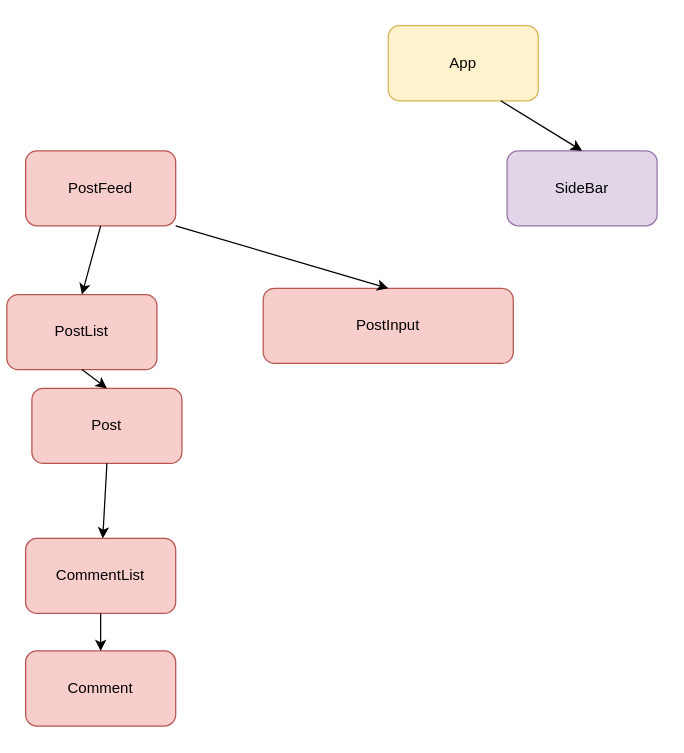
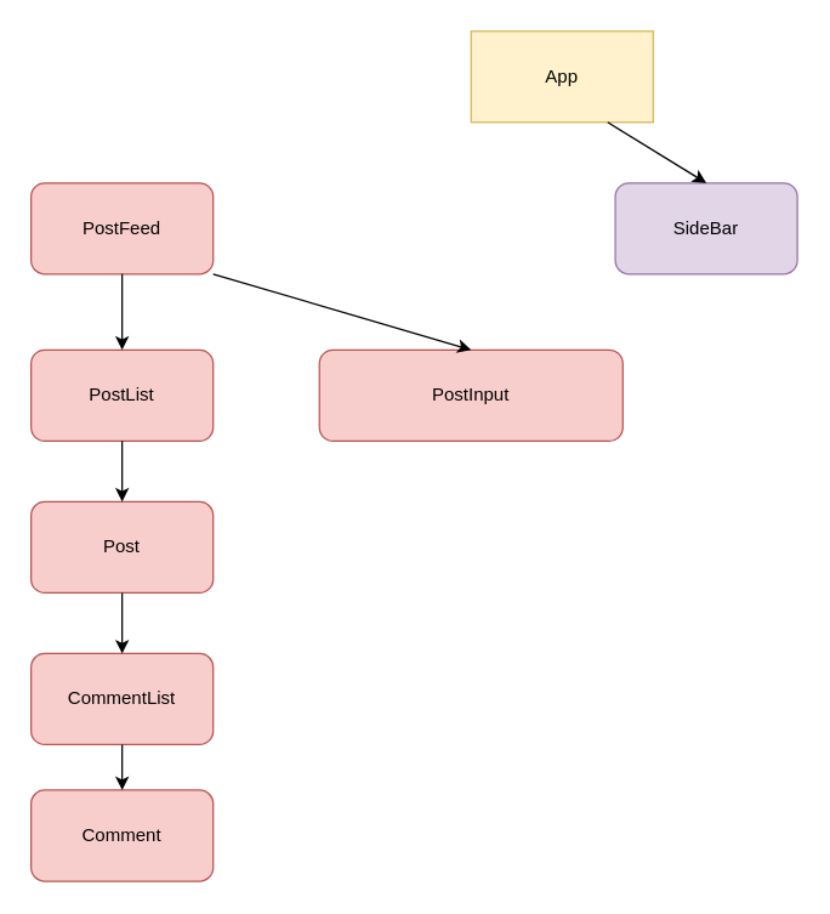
- <mxCell id="2" value="App" style="rounded=1;whiteSpace=wrap;html=1;fillColor=#fff2cc;strokeColor=#d6b656;" vertex="1" parent="1"><mxGeometry x="310" y="20" width="120" height="60" as="geometry" /></mxCell>
+ <mxCell id="2" value="App" style="whiteSpace=wrap;html=1;fillColor=#fff2cc;strokeColor=#d6b656;rounded=0;" vertex="1" parent="1"><mxGeometry x="310" y="20" width="120" height="60" as="geometry" /></mxCell>
- <mxCell id="4" value="PostList" style="rounded=1;whiteSpace=wrap;html=1;fillColor=#f8cecc;strokeColor=#b85450;" vertex="1" parent="1"><mxGeometry x="5" y="235" width="120" height="60" as="geometry" /></mxCell>
+ <mxCell id="4" value="PostList" style="rounded=1;whiteSpace=wrap;html=1;fillColor=#f8cecc;strokeColor=#b85450;" vertex="1" parent="1"><mxGeometry x="20" y="230" width="120" height="60" as="geometry" /></mxCell>
- <mxCell id="5" value="Post" style="rounded=1;whiteSpace=wrap;html=1;fillColor=#f8cecc;strokeColor=#b85450;" vertex="1" parent="1"><mxGeometry x="25" y="310" width="120" height="60" as="geometry" /></mxCell>
+ <mxCell id="5" value="Post" style="rounded=1;whiteSpace=wrap;html=1;fillColor=#f8cecc;strokeColor=#b85450;" vertex="1" parent="1"><mxGeometry x="20" y="330" width="120" height="60" as="geometry" /></mxCell>
